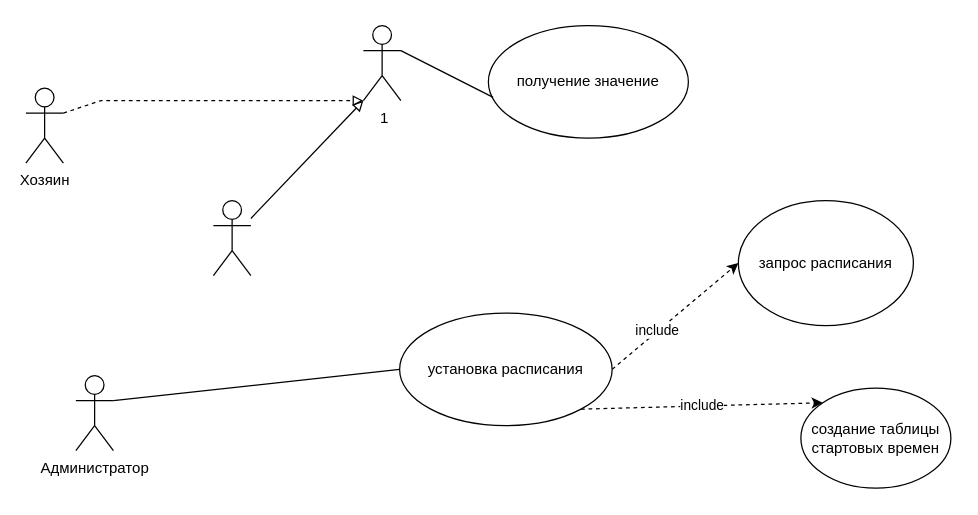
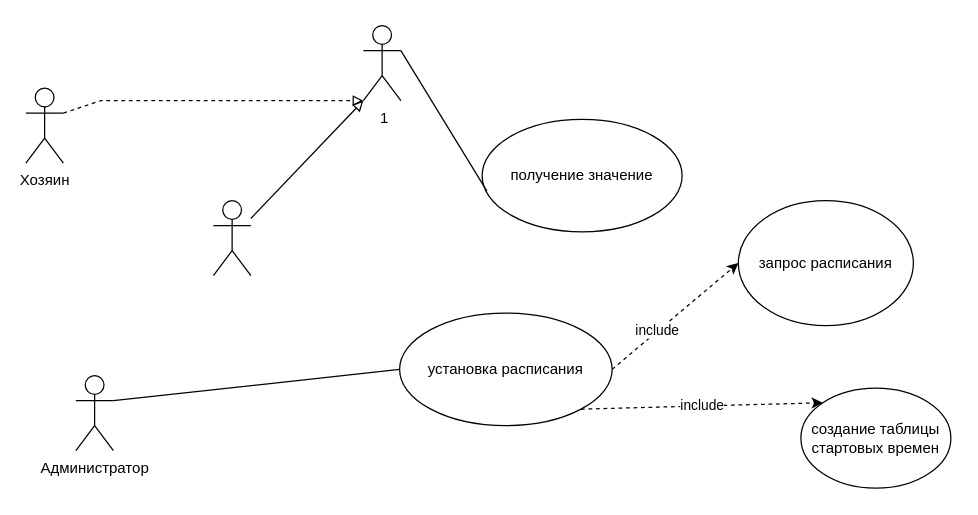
- <mxCell id="6" value="получение значение" style="ellipse;whiteSpace=wrap;html=1;" parent="1" vertex="1"><mxGeometry x="390" y="20" width="160" height="90" as="geometry" /></mxCell>
+ <mxCell id="6" value="получение значение" style="ellipse;whiteSpace=wrap;html=1;" parent="1" vertex="1"><mxGeometry x="385" y="95" width="160" height="90" as="geometry" /></mxCell>
